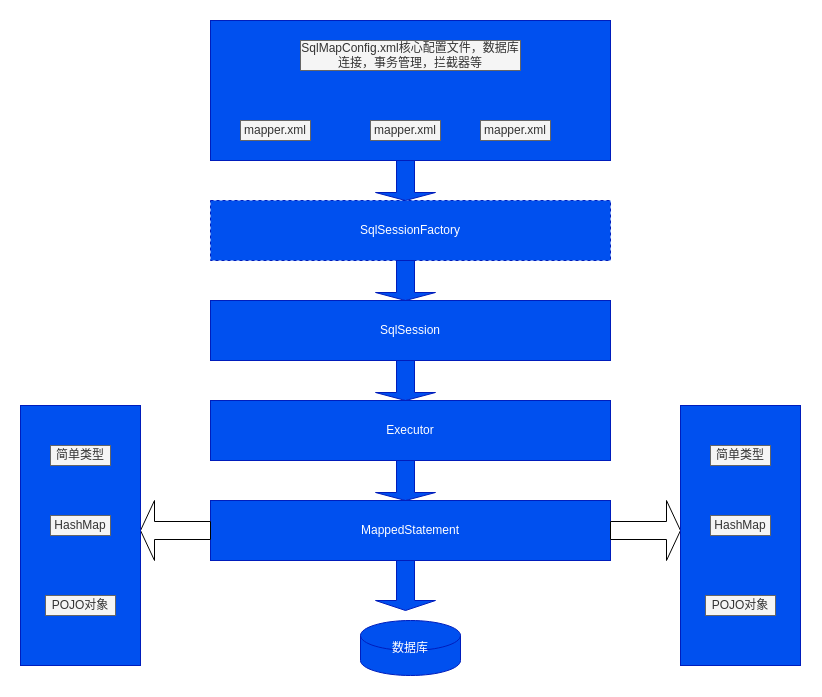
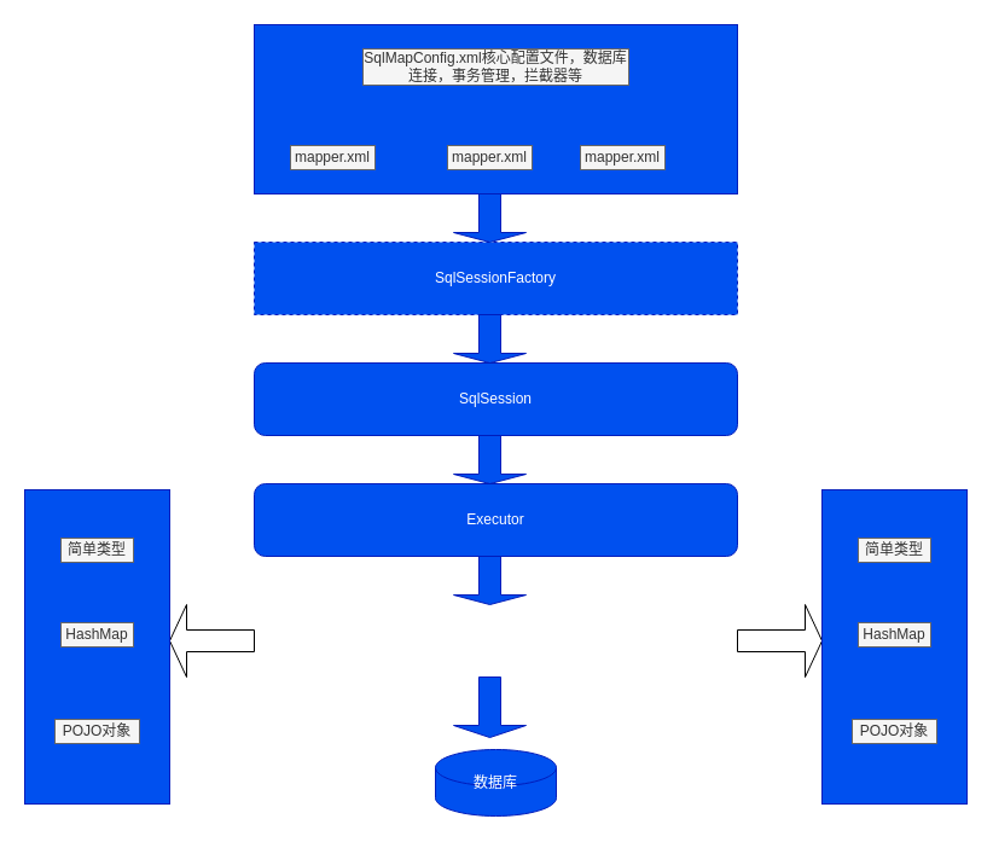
- <mxCell id="10" value="SqlSession" style="rounded=0;whiteSpace=wrap;html=1;fillColor=#0050ef;strokeColor=#001DBC;fontColor=#ffffff;" vertex="1" parent="1"><mxGeometry x="210" y="300" width="400" height="60" as="geometry" /></mxCell>
+ <mxCell id="10" value="SqlSession" style="whiteSpace=wrap;html=1;fillColor=#0050ef;strokeColor=#001DBC;fontColor=#ffffff;rounded=1;" vertex="1" parent="1"><mxGeometry x="210" y="300" width="400" height="60" as="geometry" /></mxCell>
- <mxCell id="12" value="Executor" style="rounded=0;whiteSpace=wrap;html=1;fillColor=#0050ef;strokeColor=#001DBC;fontColor=#ffffff;" vertex="1" parent="1"><mxGeometry x="210" y="400" width="400" height="60" as="geometry" /></mxCell>
+ <mxCell id="12" value="Executor" style="whiteSpace=wrap;html=1;fillColor=#0050ef;strokeColor=#001DBC;fontColor=#ffffff;rounded=1;" vertex="1" parent="1"><mxGeometry x="210" y="400" width="400" height="60" as="geometry" /></mxCell>
- <mxCell id="14" value="MappedStatement" style="rounded=0;whiteSpace=wrap;html=1;fillColor=#0050ef;strokeColor=#001DBC;fontColor=#ffffff;" vertex="1" parent="1"><mxGeometry x="210" y="500" width="400" height="60" as="geometry" /></mxCell>
